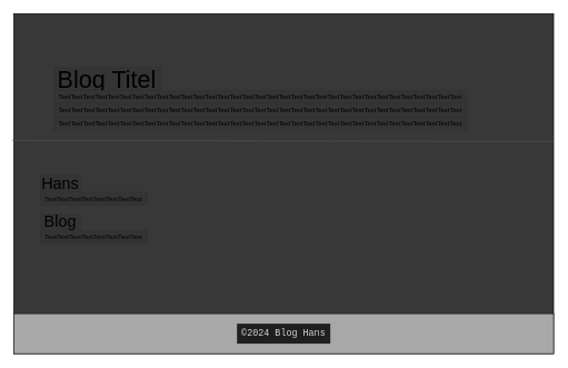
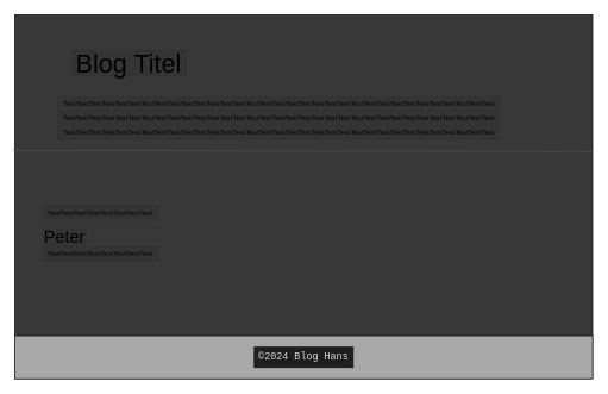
- <mxCell id="3" value="&lt;font style=&quot;font-size: 36px;&quot;&gt;Blog Titel&lt;/font&gt;" style="text;html=1;align=center;verticalAlign=middle;whiteSpace=wrap;rounded=0;fillColor=#343434;strokeColor=#323232;" vertex="1" parent="1"><mxGeometry x="80" y="100" width="160" height="35" as="geometry" /></mxCell>
+ <mxCell id="3" value="&lt;font style=&quot;font-size: 36px;&quot;&gt;Blog Titel&lt;/font&gt;" style="text;html=1;align=center;verticalAlign=middle;whiteSpace=wrap;rounded=0;fillColor=#343434;strokeColor=#323232;" vertex="1" parent="1"><mxGeometry x="100" y="70" width="160" height="35" as="geometry" /></mxCell>
- <mxCell id="8" value="&lt;font style=&quot;font-size: 24px;&quot;&gt;Hans&lt;/font&gt;" style="text;html=1;align=center;verticalAlign=middle;whiteSpace=wrap;rounded=0;fillColor=#343434;strokeColor=#323232;" vertex="1" parent="1"><mxGeometry x="60" y="262.5" width="60" height="25" as="geometry" /></mxCell>
- <mxCell id="10" value="&lt;span style=&quot;font-size: 24px;&quot;&gt;Blog&lt;/span&gt;" style="text;html=1;align=center;verticalAlign=middle;whiteSpace=wrap;rounded=0;fillColor=#343434;strokeColor=#323232;" vertex="1" parent="1"><mxGeometry x="60" y="320" width="60" height="25" as="geometry" /></mxCell>
+ <mxCell id="10" value="&lt;span style=&quot;font-size: 24px;&quot;&gt;Peter&lt;/span&gt;" style="text;html=1;align=center;verticalAlign=middle;whiteSpace=wrap;rounded=0;fillColor=#343434;strokeColor=#323232;" vertex="1" parent="1"><mxGeometry x="60" y="320" width="60" height="25" as="geometry" /></mxCell>
